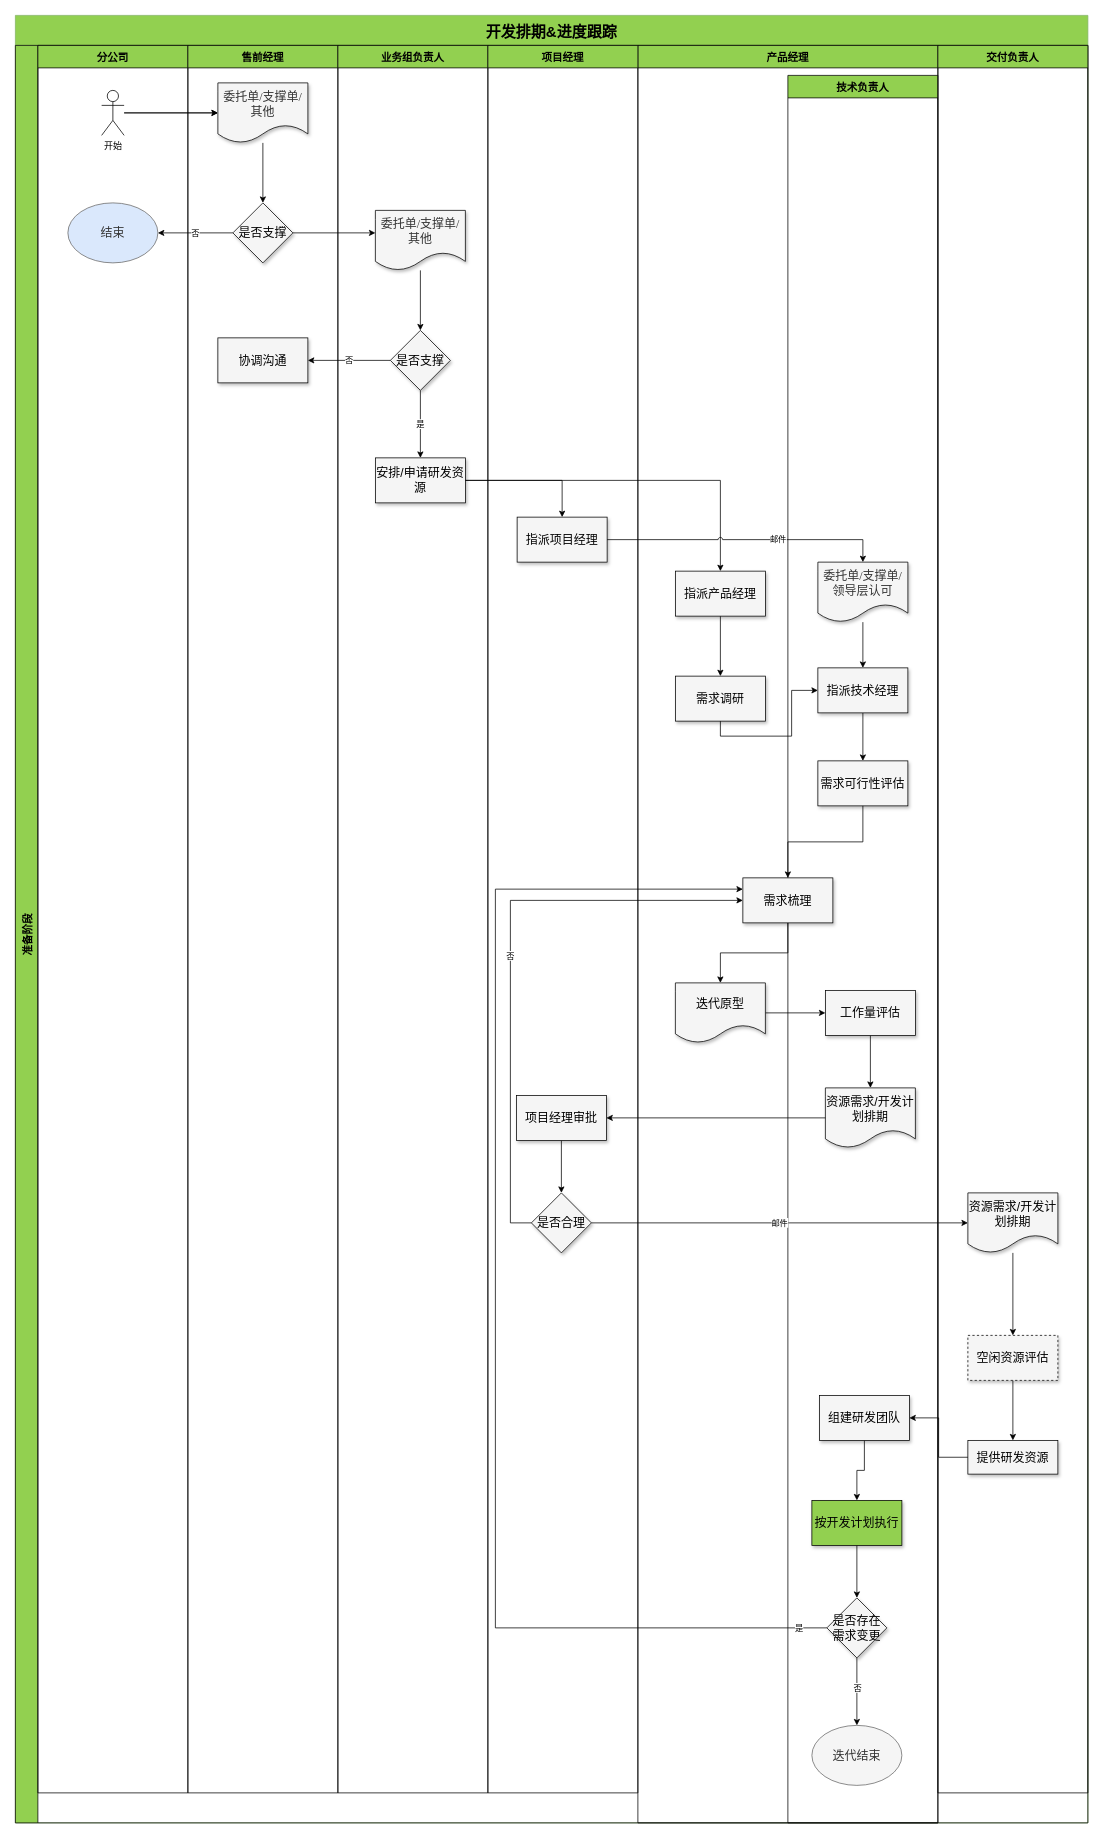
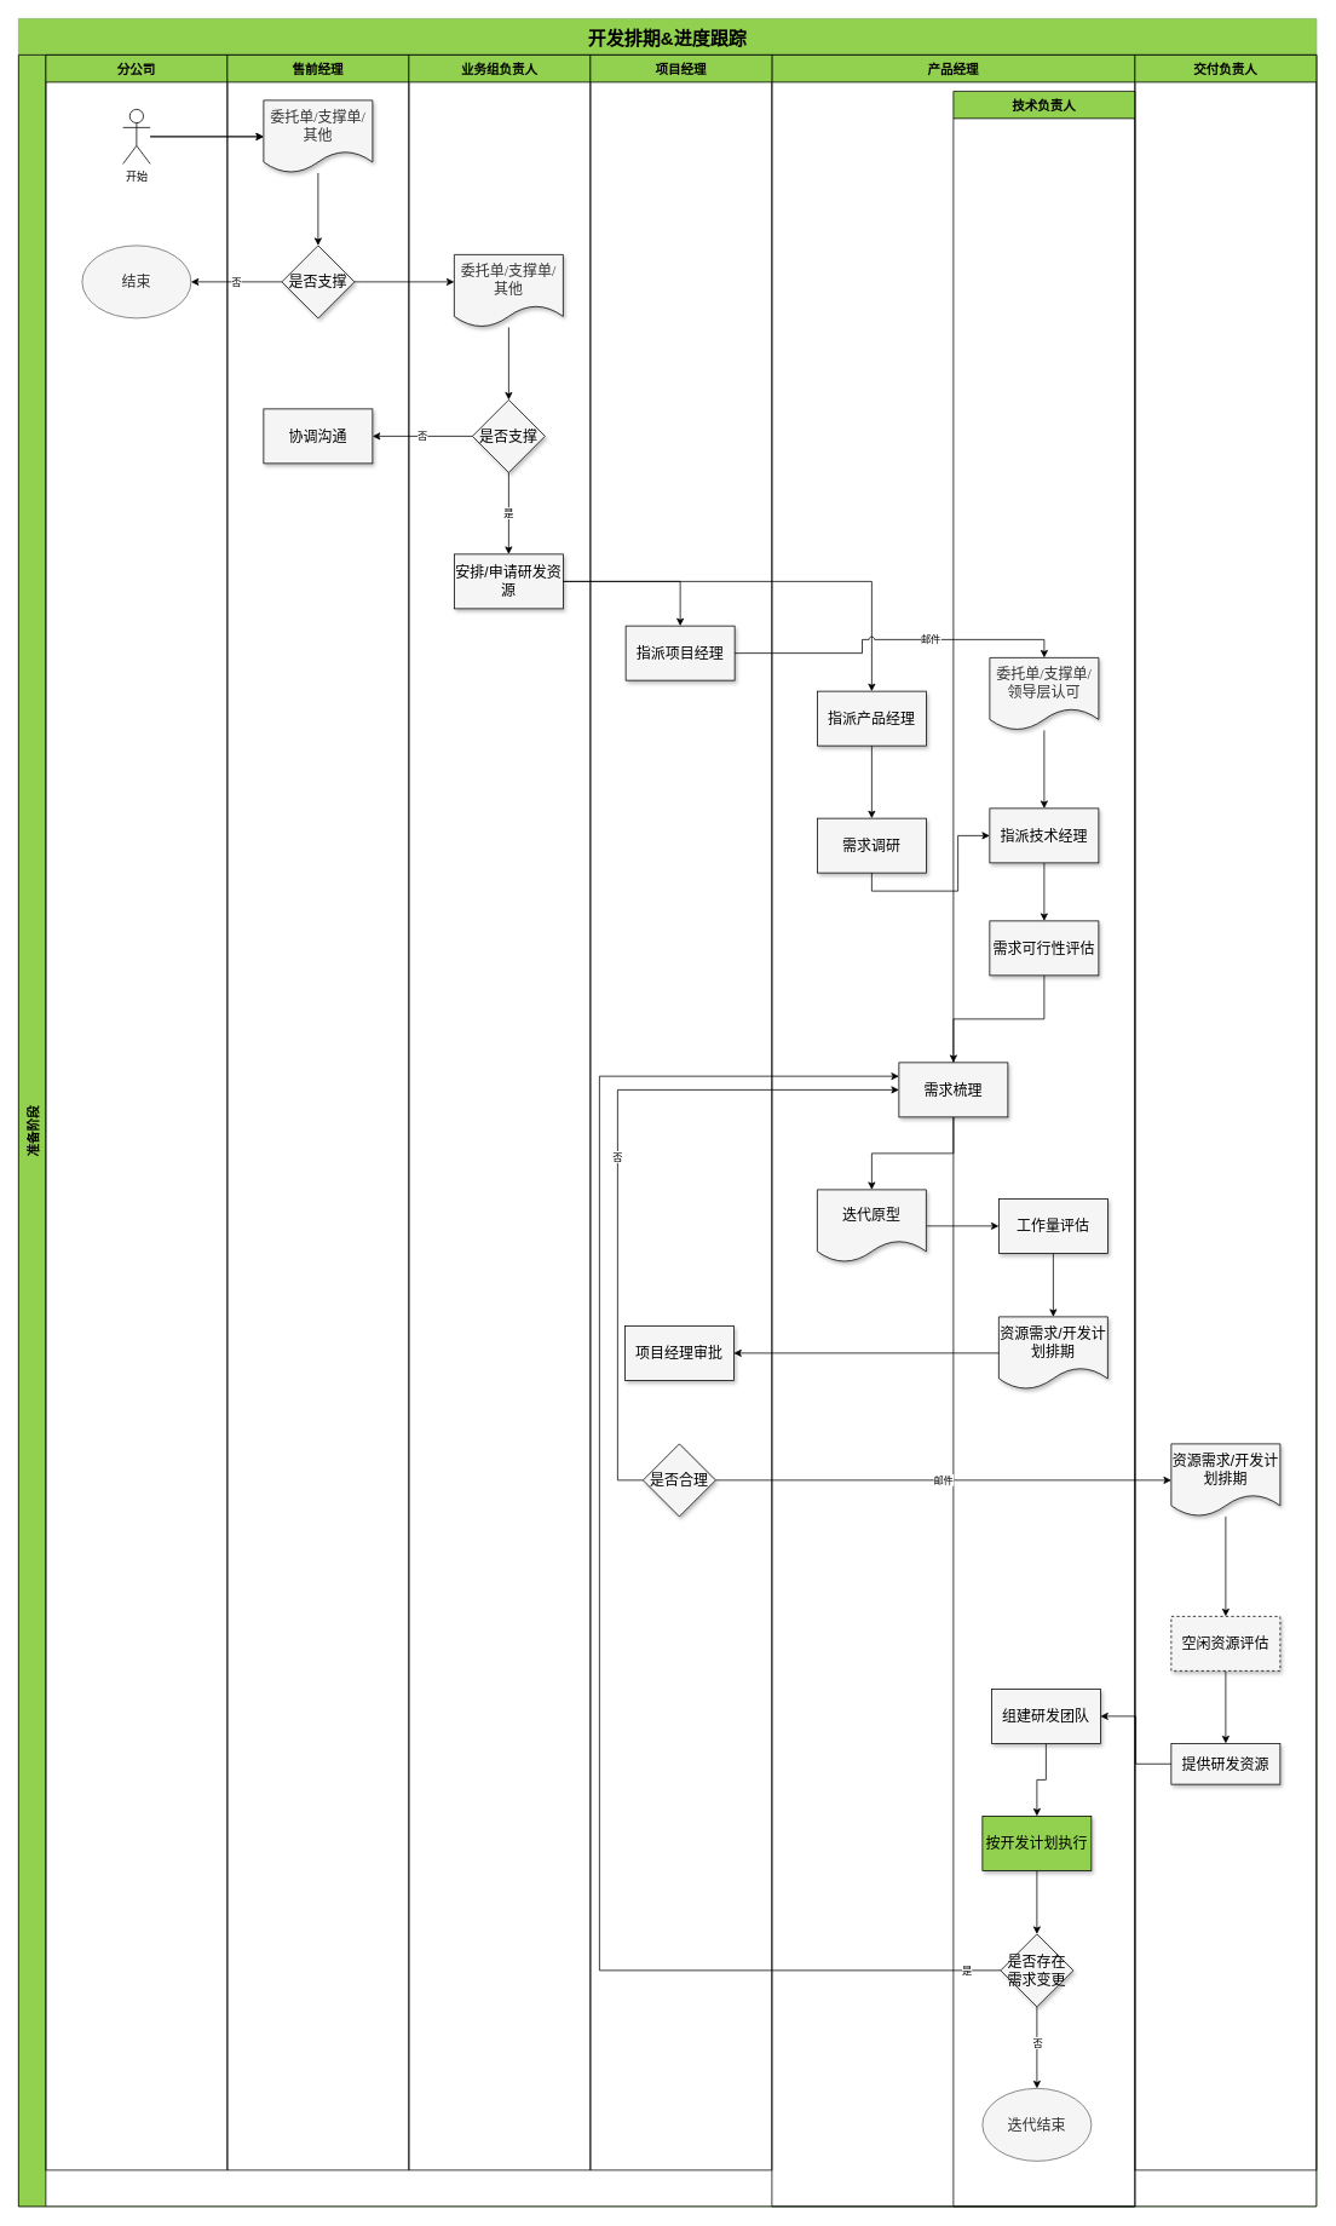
- <mxCell id="35" value="结束" style="ellipse;whiteSpace=wrap;html=1;fillColor=#dae8fc;fontColor=#333333;strokeColor=#666666;fontSize=16;" parent="33" vertex="1"><mxGeometry x="40" y="210" width="120" height="80" as="geometry" /></mxCell>
+ <mxCell id="35" value="结束" style="ellipse;whiteSpace=wrap;html=1;fillColor=#f5f5f5;fontColor=#333333;strokeColor=#666666;fontSize=16;" parent="33" vertex="1"><mxGeometry x="40" y="210" width="120" height="80" as="geometry" /></mxCell>
- <mxCell id="19" value="&lt;font face=&quot;Microsoft YaHei-2&quot; color=&quot;#333333&quot;&gt;&lt;span style=&quot;font-size: 16px;&quot;&gt;委托单/支撑单/领导层认可&lt;/span&gt;&lt;/font&gt;" style="shape=document;whiteSpace=wrap;html=1;boundedLbl=1;shadow=1;sketch=0;fontSize=12;fontColor=#FFC000;fillColor=#F5F5F5;" parent="10" vertex="1"><mxGeometry x="40" y="649" width="120" height="80" as="geometry" /></mxCell>
+ <mxCell id="19" value="&lt;font face=&quot;Microsoft YaHei-2&quot; color=&quot;#333333&quot;&gt;&lt;span style=&quot;font-size: 16px;&quot;&gt;委托单/支撑单/领导层认可&lt;/span&gt;&lt;/font&gt;" style="shape=document;whiteSpace=wrap;html=1;boundedLbl=1;shadow=1;sketch=0;fontSize=12;fontColor=#FFC000;fillColor=#F5F5F5;" parent="10" vertex="1"><mxGeometry x="40" y="624" width="120" height="80" as="geometry" /></mxCell>
- <mxCell id="49" value="" style="edgeStyle=orthogonalEdgeStyle;rounded=0;orthogonalLoop=1;jettySize=auto;html=1;" edge="1" parent="47" source="50" target="51"><mxGeometry relative="1" as="geometry" /></mxCell>
